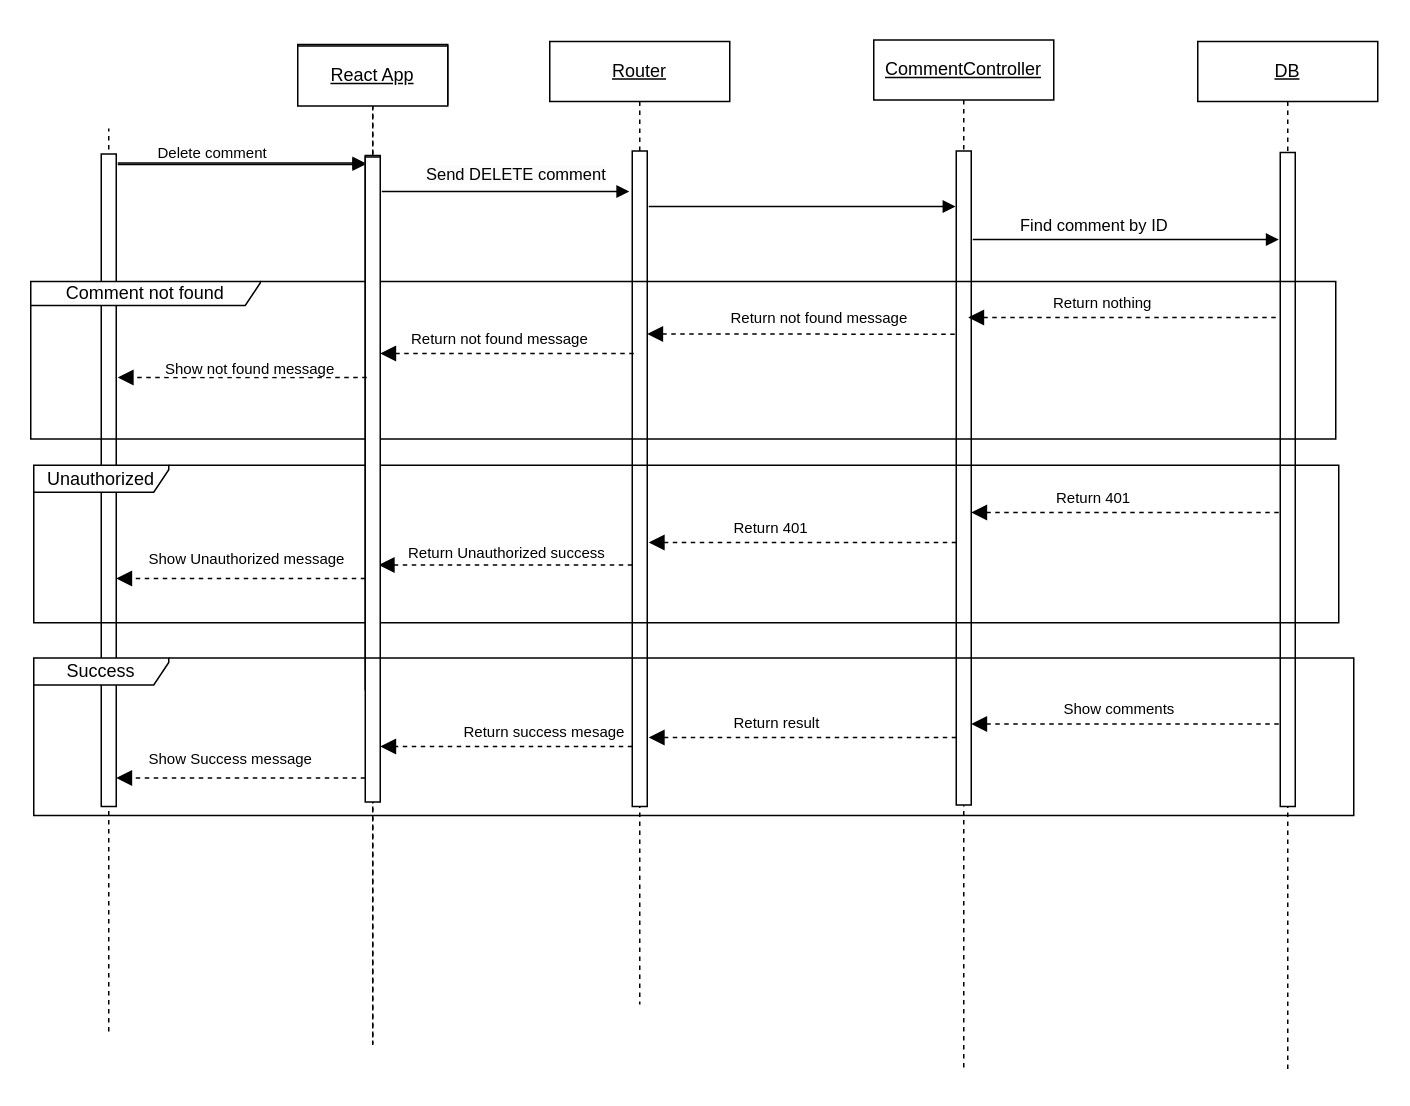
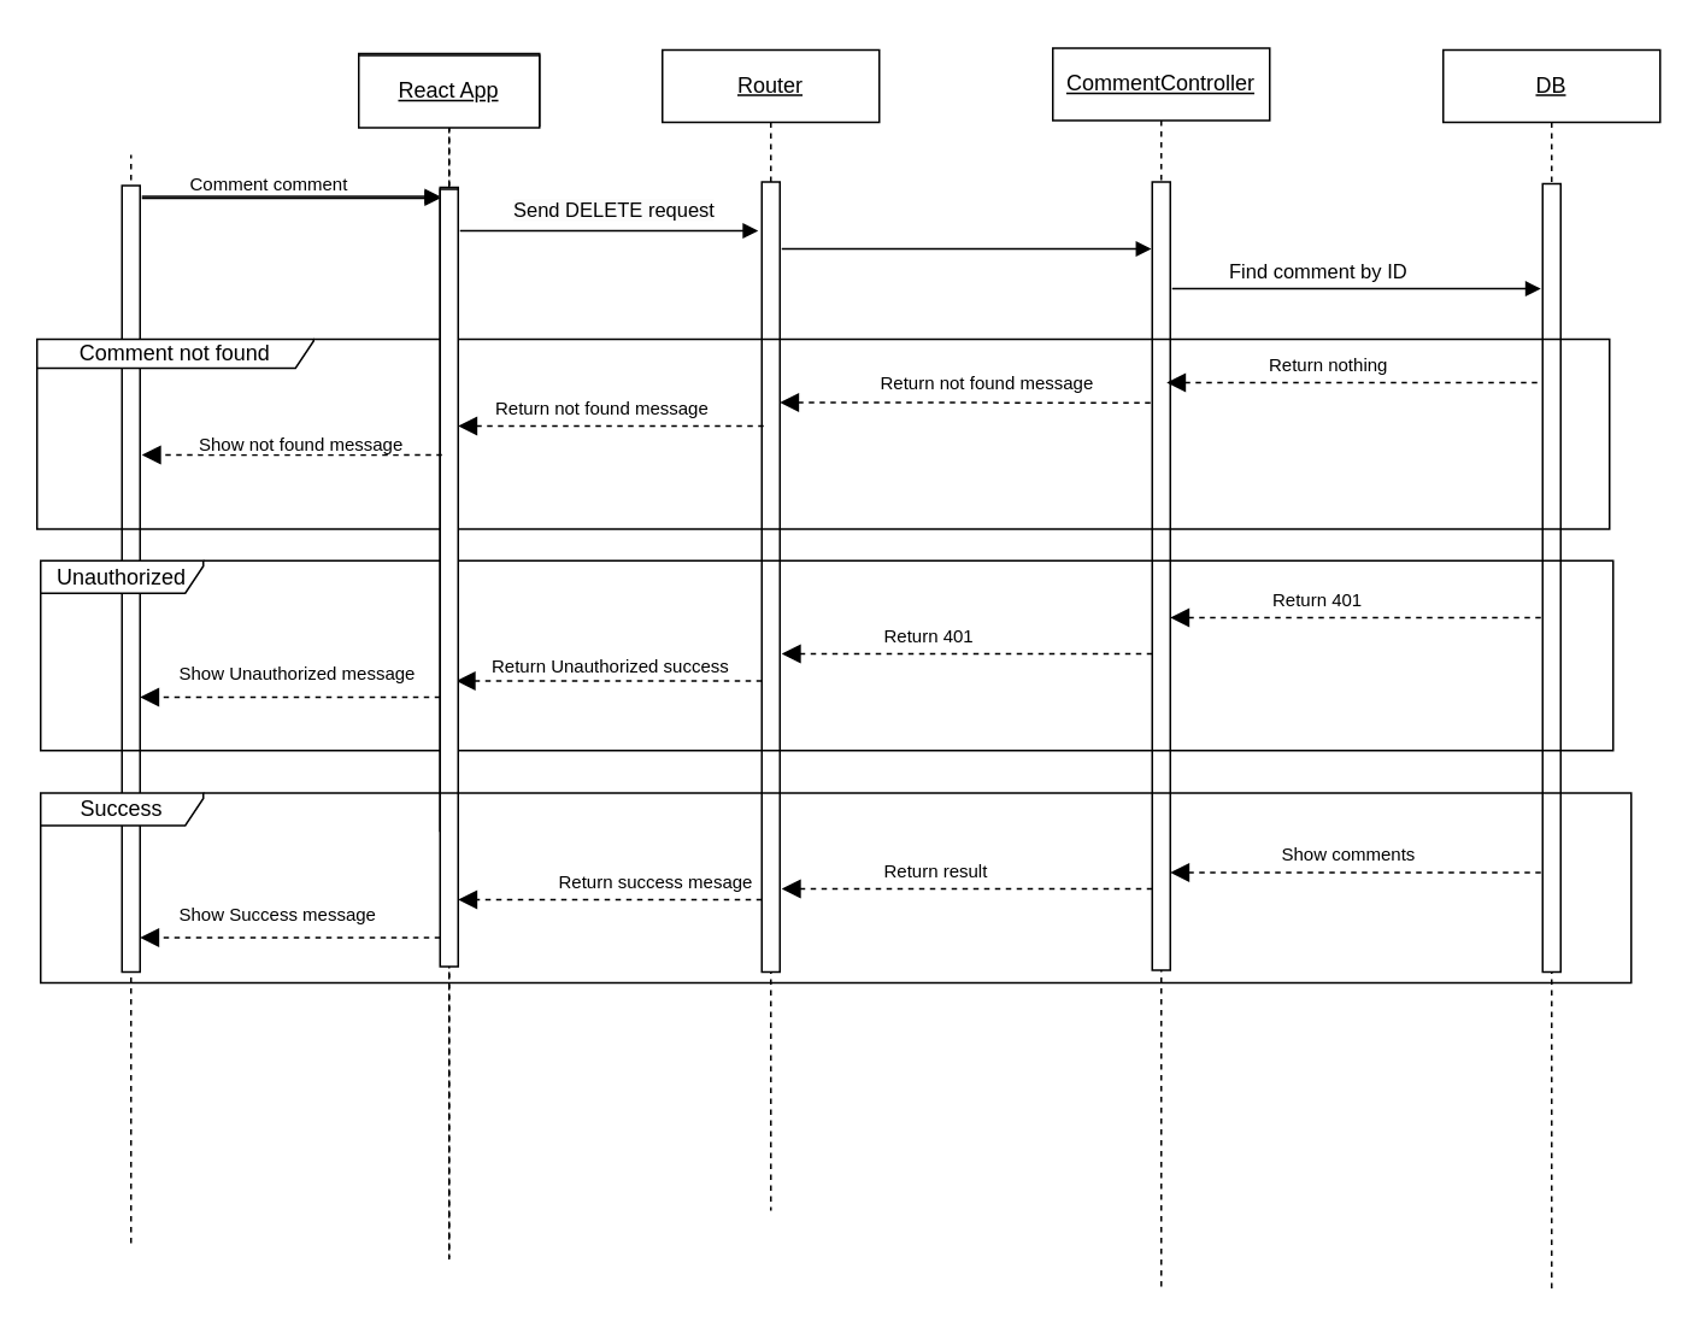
- <mxCell id="14" value="&lt;span style=&quot;color: rgb(0, 0, 0); font-family: Helvetica; font-size: 10px; font-style: normal; font-variant-ligatures: normal; font-variant-caps: normal; font-weight: 400; letter-spacing: normal; orphans: 2; text-align: center; text-indent: 0px; text-transform: none; widows: 2; word-spacing: 0px; -webkit-text-stroke-width: 0px; white-space: nowrap; background-color: rgb(255, 255, 255); text-decoration-thickness: initial; text-decoration-style: initial; text-decoration-color: initial; display: inline !important; float: none;&quot;&gt;Delete comment&lt;/span&gt;" style="text;whiteSpace=wrap;html=1;" parent="1" vertex="1"><mxGeometry x="103" y="87" width="150" height="40" as="geometry" /></mxCell>
+ <mxCell id="14" value="&lt;span style=&quot;color: rgb(0, 0, 0); font-family: Helvetica; font-size: 10px; font-style: normal; font-variant-ligatures: normal; font-variant-caps: normal; font-weight: 400; letter-spacing: normal; orphans: 2; text-align: center; text-indent: 0px; text-transform: none; widows: 2; word-spacing: 0px; -webkit-text-stroke-width: 0px; white-space: nowrap; background-color: rgb(255, 255, 255); text-decoration-thickness: initial; text-decoration-style: initial; text-decoration-color: initial; display: inline !important; float: none;&quot;&gt;Comment comment&lt;/span&gt;" style="text;whiteSpace=wrap;html=1;" parent="1" vertex="1"><mxGeometry x="103" y="87" width="150" height="40" as="geometry" /></mxCell>
- <mxCell id="17" value="&lt;span style=&quot;color: rgb(0, 0, 0); font-family: Helvetica; font-size: 11px; font-style: normal; font-variant-ligatures: normal; font-variant-caps: normal; font-weight: 400; letter-spacing: normal; orphans: 2; text-align: left; text-indent: 0px; text-transform: none; widows: 2; word-spacing: 0px; -webkit-text-stroke-width: 0px; white-space: normal; background-color: rgb(251, 251, 251); text-decoration-thickness: initial; text-decoration-style: initial; text-decoration-color: initial; display: inline !important; float: none;&quot;&gt;Send DELETE comment&lt;/span&gt;" style="text;whiteSpace=wrap;html=1;" parent="15" vertex="1"><mxGeometry x="28" width="130" height="40" as="geometry" /></mxCell>
+ <mxCell id="17" value="&lt;span style=&quot;color: rgb(0, 0, 0); font-family: Helvetica; font-size: 11px; font-style: normal; font-variant-ligatures: normal; font-variant-caps: normal; font-weight: 400; letter-spacing: normal; orphans: 2; text-align: left; text-indent: 0px; text-transform: none; widows: 2; word-spacing: 0px; -webkit-text-stroke-width: 0px; white-space: normal; background-color: rgb(251, 251, 251); text-decoration-thickness: initial; text-decoration-style: initial; text-decoration-color: initial; display: inline !important; float: none;&quot;&gt;Send DELETE request&lt;/span&gt;" style="text;whiteSpace=wrap;html=1;" parent="15" vertex="1"><mxGeometry x="28" width="130" height="40" as="geometry" /></mxCell>
